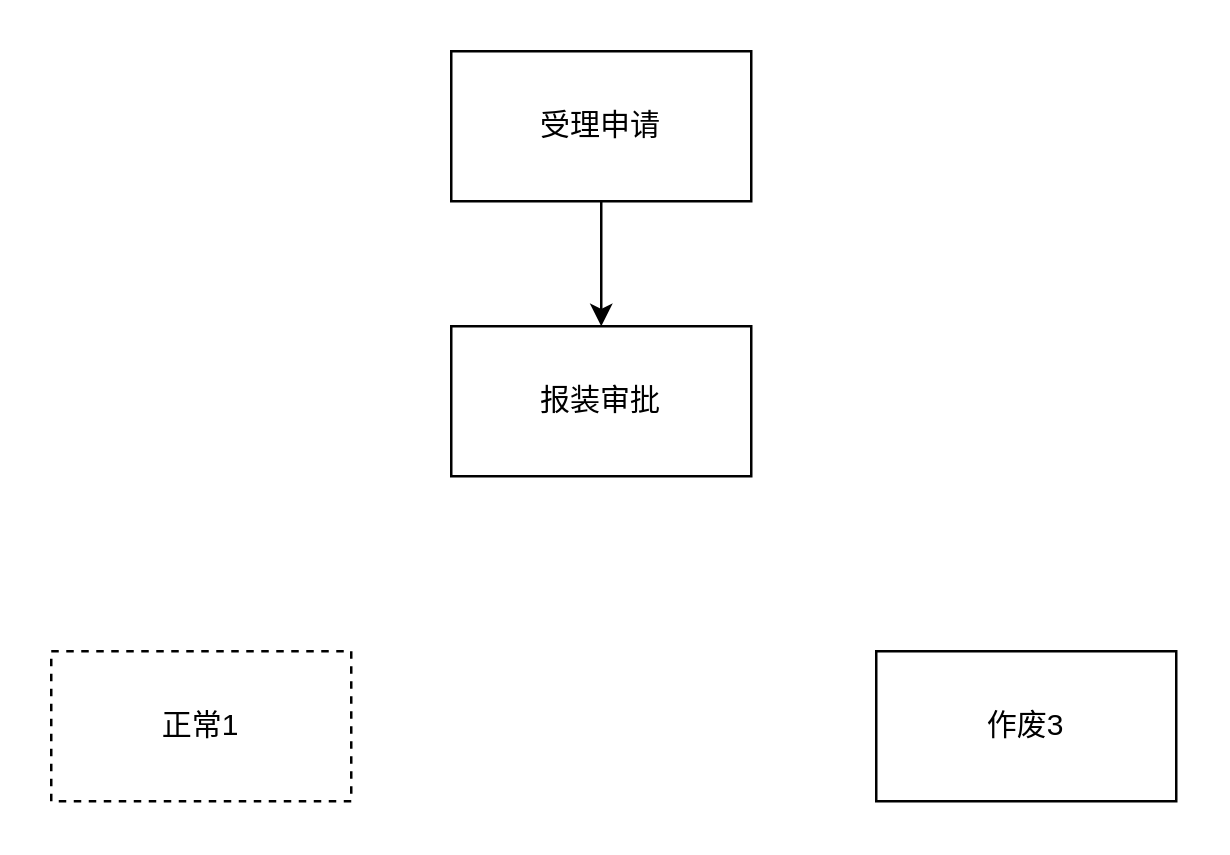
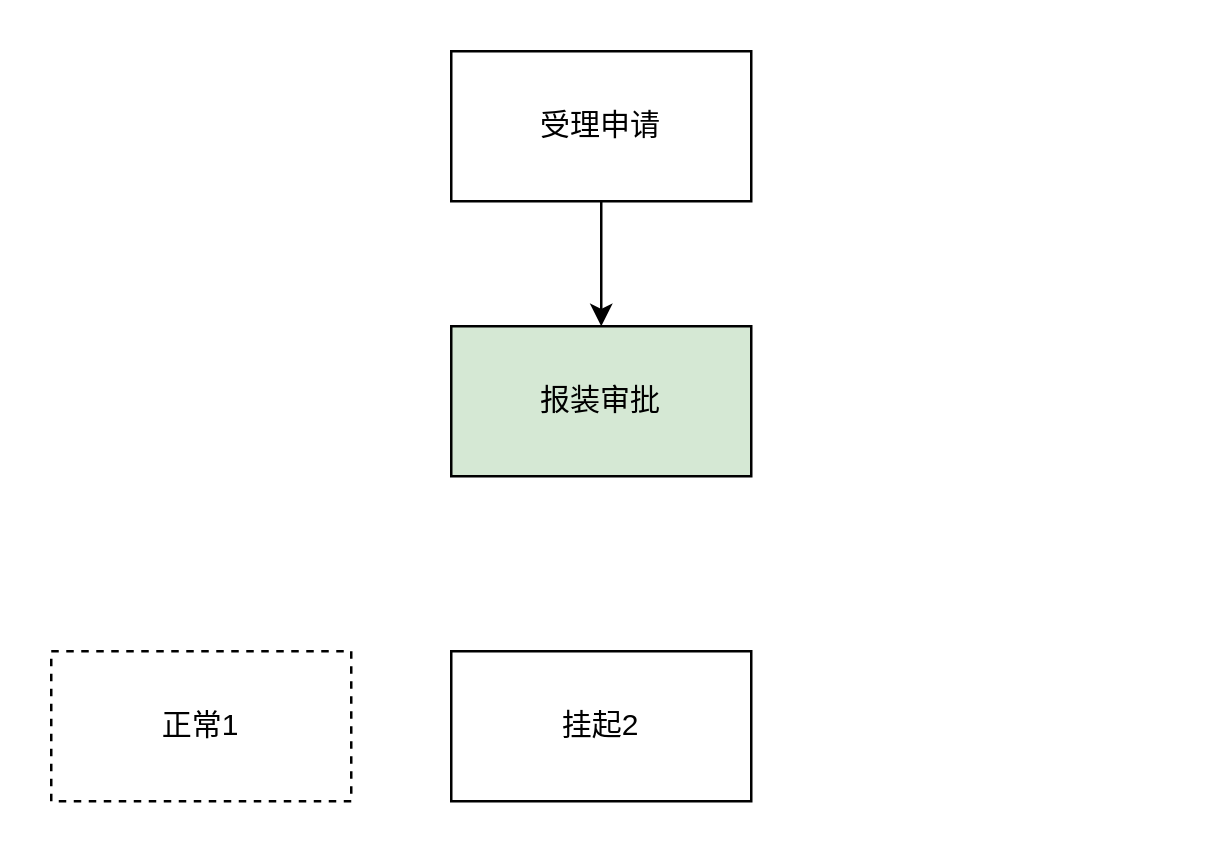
- <mxCell id="4" value="报装审批" style="rounded=0;whiteSpace=wrap;html=1;" vertex="1" parent="1"><mxGeometry x="180" y="130" width="120" height="60" as="geometry" /></mxCell>
+ <mxCell id="4" value="报装审批" style="rounded=0;whiteSpace=wrap;html=1;fillColor=#d5e8d4;" vertex="1" parent="1"><mxGeometry x="180" y="130" width="120" height="60" as="geometry" /></mxCell>
+ <mxCell id="6" value="挂起2" style="rounded=0;whiteSpace=wrap;html=1;" vertex="1" parent="1"><mxGeometry x="180" y="260" width="120" height="60" as="geometry" /></mxCell>
- <mxCell id="7" value="作废3" style="rounded=0;whiteSpace=wrap;html=1;" vertex="1" parent="1"><mxGeometry x="350" y="260" width="120" height="60" as="geometry" /></mxCell>
